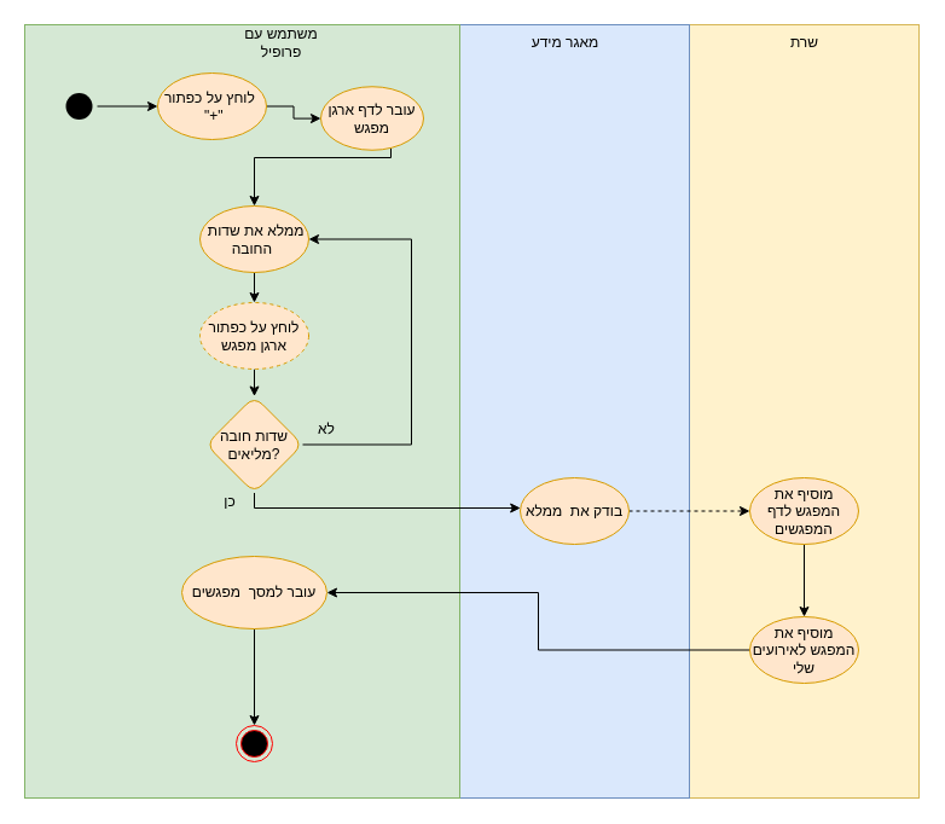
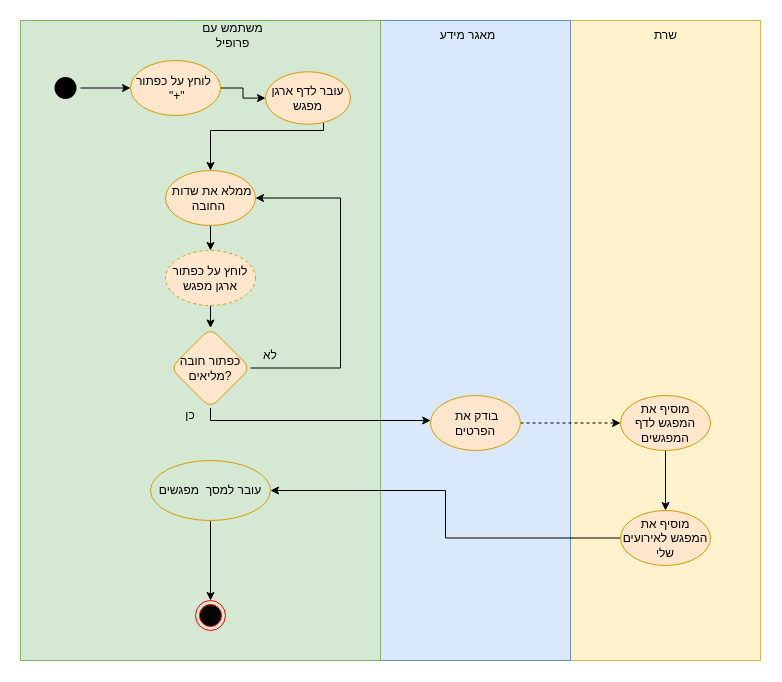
- <mxCell id="13" value="שדות חובה מליאים?" style="rhombus;whiteSpace=wrap;html=1;rounded=1;fillColor=#ffe6cc;strokeColor=#d79b00;" parent="1" vertex="1"><mxGeometry x="170" y="327.5" width="80" height="80" as="geometry" /></mxCell>
+ <mxCell id="13" value="כפתור חובה מליאים?" style="rhombus;whiteSpace=wrap;html=1;rounded=1;fillColor=#ffe6cc;strokeColor=#d79b00;" parent="1" vertex="1"><mxGeometry x="170" y="327.5" width="80" height="80" as="geometry" /></mxCell>
- <mxCell id="15" value="בודק את&amp;nbsp; ממלא" style="ellipse;whiteSpace=wrap;html=1;rounded=1;fillColor=#ffe6cc;strokeColor=#d79b00;" parent="1" vertex="1"><mxGeometry x="430" y="395" width="90" height="55" as="geometry" /></mxCell>
+ <mxCell id="15" value="בודק את&amp;nbsp; הפרטים" style="ellipse;whiteSpace=wrap;html=1;rounded=1;fillColor=#ffe6cc;strokeColor=#d79b00;" parent="1" vertex="1"><mxGeometry x="430" y="395" width="90" height="55" as="geometry" /></mxCell>
- <mxCell id="19" value="עובר למסך&amp;nbsp; מפגשים" style="ellipse;whiteSpace=wrap;html=1;fillColor=#ffe6cc;strokeColor=#d79b00;rounded=1;" parent="1" vertex="1"><mxGeometry x="150" y="460" width="120" height="60" as="geometry" /></mxCell>
+ <mxCell id="19" value="עובר למסך&amp;nbsp; מפגשים" style="ellipse;whiteSpace=wrap;html=1;fillColor=#d5e8d4;strokeColor=#d79b00;rounded=1;" parent="1" vertex="1"><mxGeometry x="150" y="460" width="120" height="60" as="geometry" /></mxCell>
